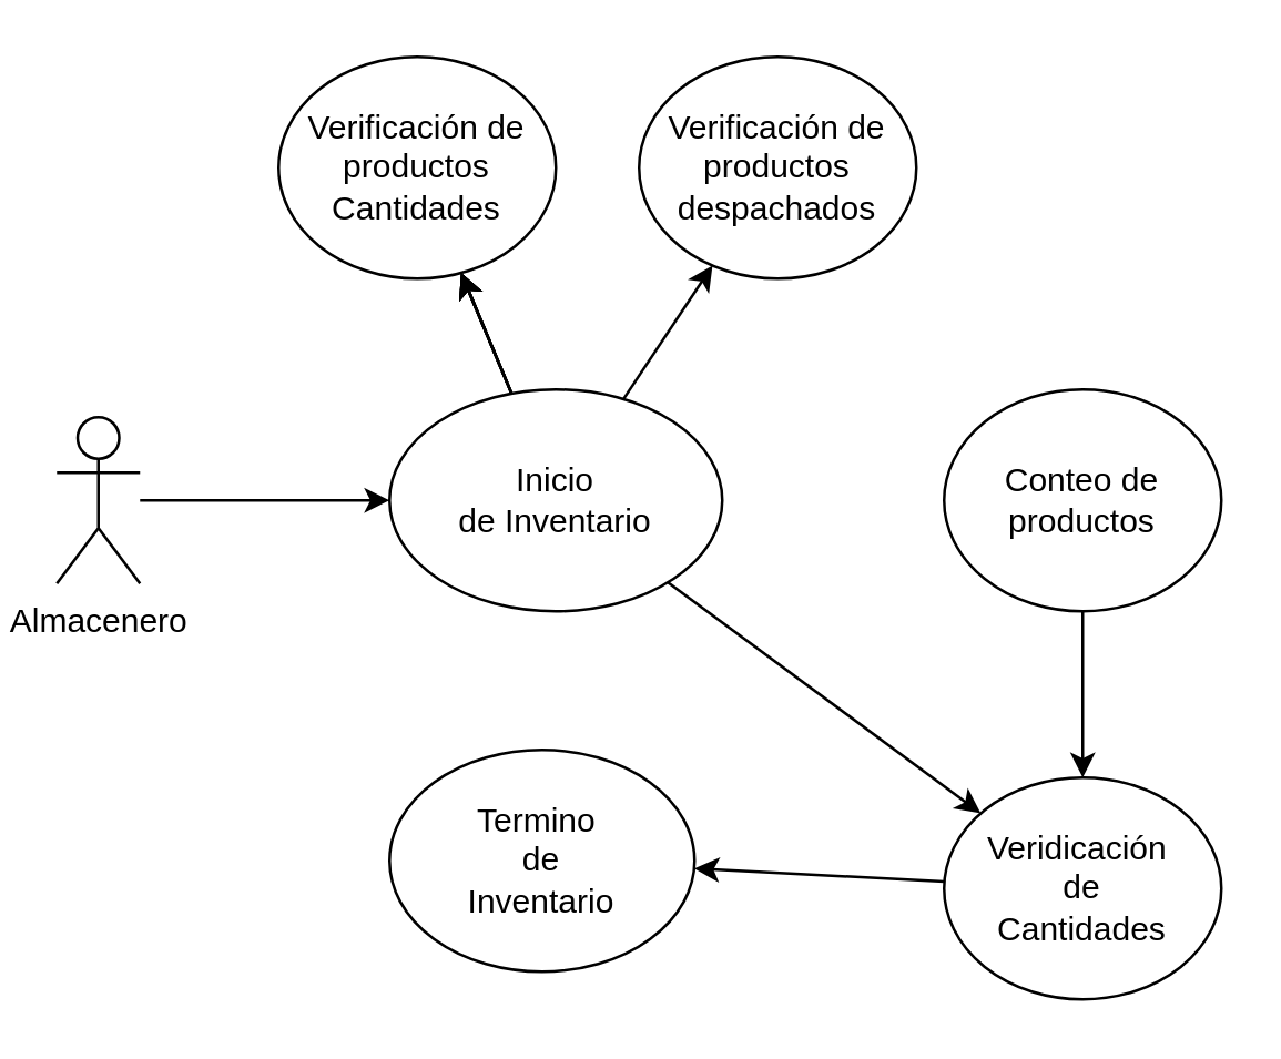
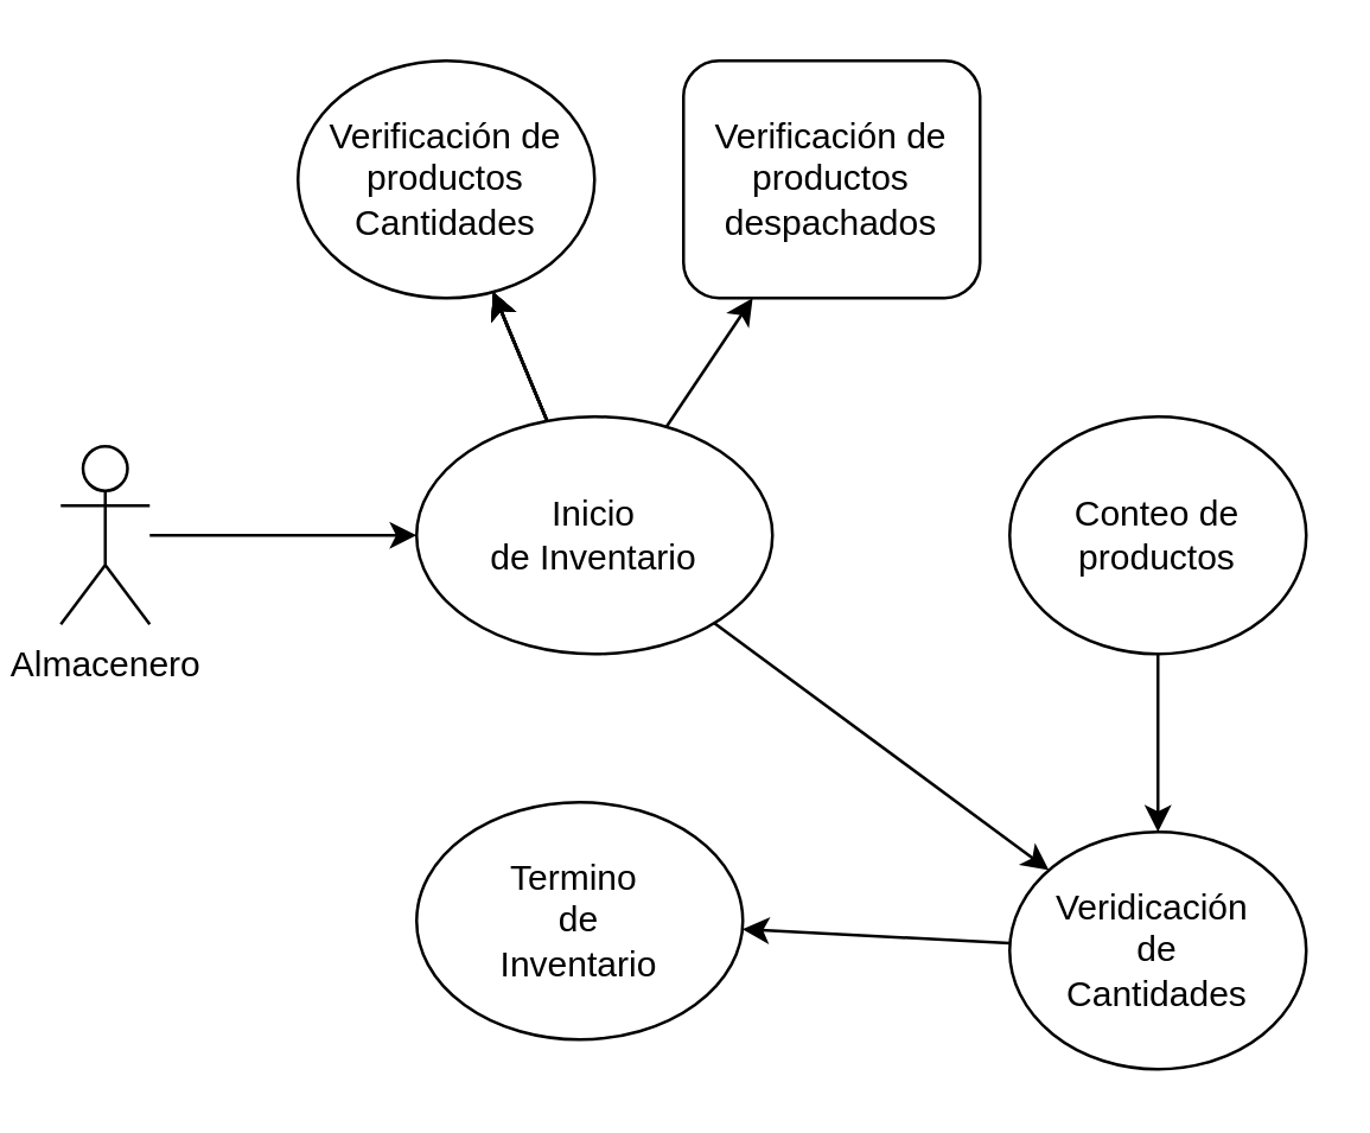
- <mxCell id="13" value="Verificación de&lt;br&gt;productos despachados" style="ellipse;whiteSpace=wrap;html=1;" parent="1" vertex="1"><mxGeometry x="230" y="20" width="100" height="80" as="geometry" /></mxCell>
+ <mxCell id="13" value="Verificación de&lt;br&gt;productos despachados" style="whiteSpace=wrap;html=1;rounded=1;" parent="1" vertex="1"><mxGeometry x="230" y="20" width="100" height="80" as="geometry" /></mxCell>
